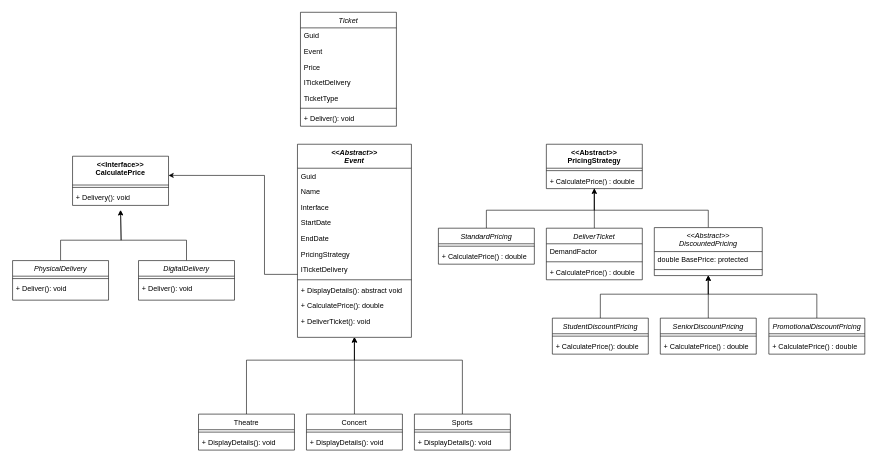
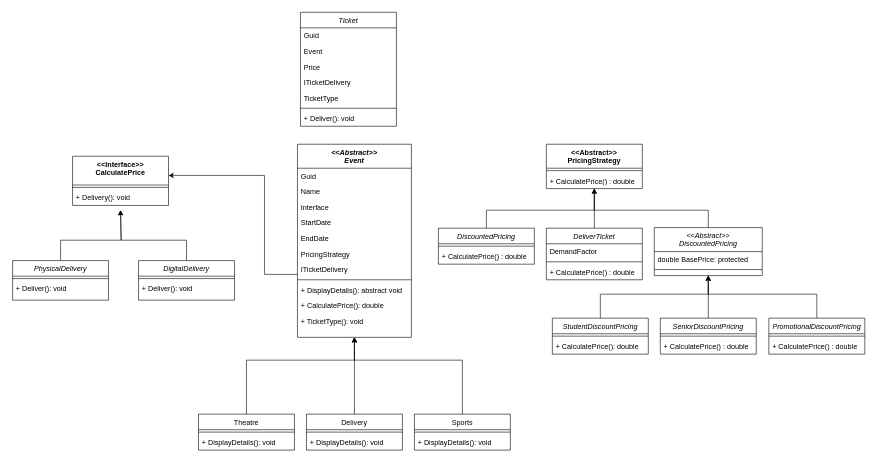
- <mxCell id="27" value="StandardPricing" style="swimlane;fontStyle=2;align=center;verticalAlign=top;childLayout=stackLayout;horizontal=1;startSize=26;horizontalStack=0;resizeParent=1;resizeLast=0;collapsible=1;marginBottom=0;rounded=0;shadow=0;strokeWidth=1;" parent="1" vertex="1"><mxGeometry x="730" y="380" width="160" height="60" as="geometry"><mxRectangle x="230" y="140" width="160" height="26" as="alternateBounds" /></mxGeometry></mxCell>
+ <mxCell id="27" value="DiscountedPricing" style="swimlane;fontStyle=2;align=center;verticalAlign=top;childLayout=stackLayout;horizontal=1;startSize=26;horizontalStack=0;resizeParent=1;resizeLast=0;collapsible=1;marginBottom=0;rounded=0;shadow=0;strokeWidth=1;" parent="1" vertex="1"><mxGeometry x="730" y="380" width="160" height="60" as="geometry"><mxRectangle x="230" y="140" width="160" height="26" as="alternateBounds" /></mxGeometry></mxCell>
- <mxCell id="13" value="+ DeliverTicket(): void" style="text;align=left;verticalAlign=top;spacingLeft=4;spacingRight=4;overflow=hidden;rotatable=0;points=[[0,0.5],[1,0.5]];portConstraint=eastwest;" parent="2" vertex="1"><mxGeometry y="282" width="190" height="26" as="geometry" /></mxCell>
+ <mxCell id="13" value="+ TicketType(): void" style="text;align=left;verticalAlign=top;spacingLeft=4;spacingRight=4;overflow=hidden;rotatable=0;points=[[0,0.5],[1,0.5]];portConstraint=eastwest;" parent="2" vertex="1"><mxGeometry y="282" width="190" height="26" as="geometry" /></mxCell>
- <mxCell id="15" value="Concert" style="swimlane;fontStyle=0;align=center;verticalAlign=top;childLayout=stackLayout;horizontal=1;startSize=26;horizontalStack=0;resizeParent=1;resizeLast=0;collapsible=1;marginBottom=0;rounded=0;shadow=0;strokeWidth=1;" parent="1" vertex="1"><mxGeometry x="510" y="690" width="160" height="60" as="geometry"><mxRectangle x="130" y="380" width="160" height="26" as="alternateBounds" /></mxGeometry></mxCell>
+ <mxCell id="15" value="Delivery" style="swimlane;fontStyle=0;align=center;verticalAlign=top;childLayout=stackLayout;horizontal=1;startSize=26;horizontalStack=0;resizeParent=1;resizeLast=0;collapsible=1;marginBottom=0;rounded=0;shadow=0;strokeWidth=1;" parent="1" vertex="1"><mxGeometry x="510" y="690" width="160" height="60" as="geometry"><mxRectangle x="130" y="380" width="160" height="26" as="alternateBounds" /></mxGeometry></mxCell>
